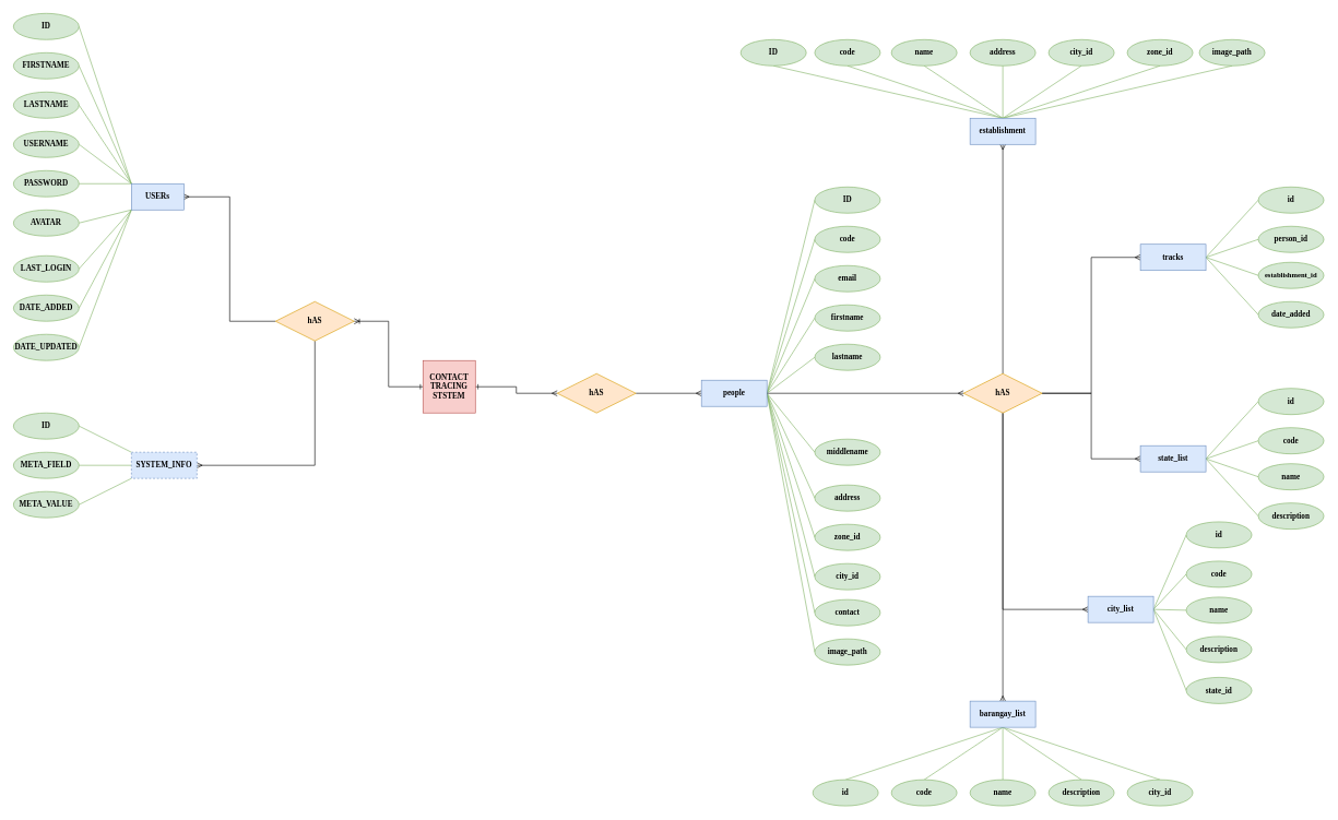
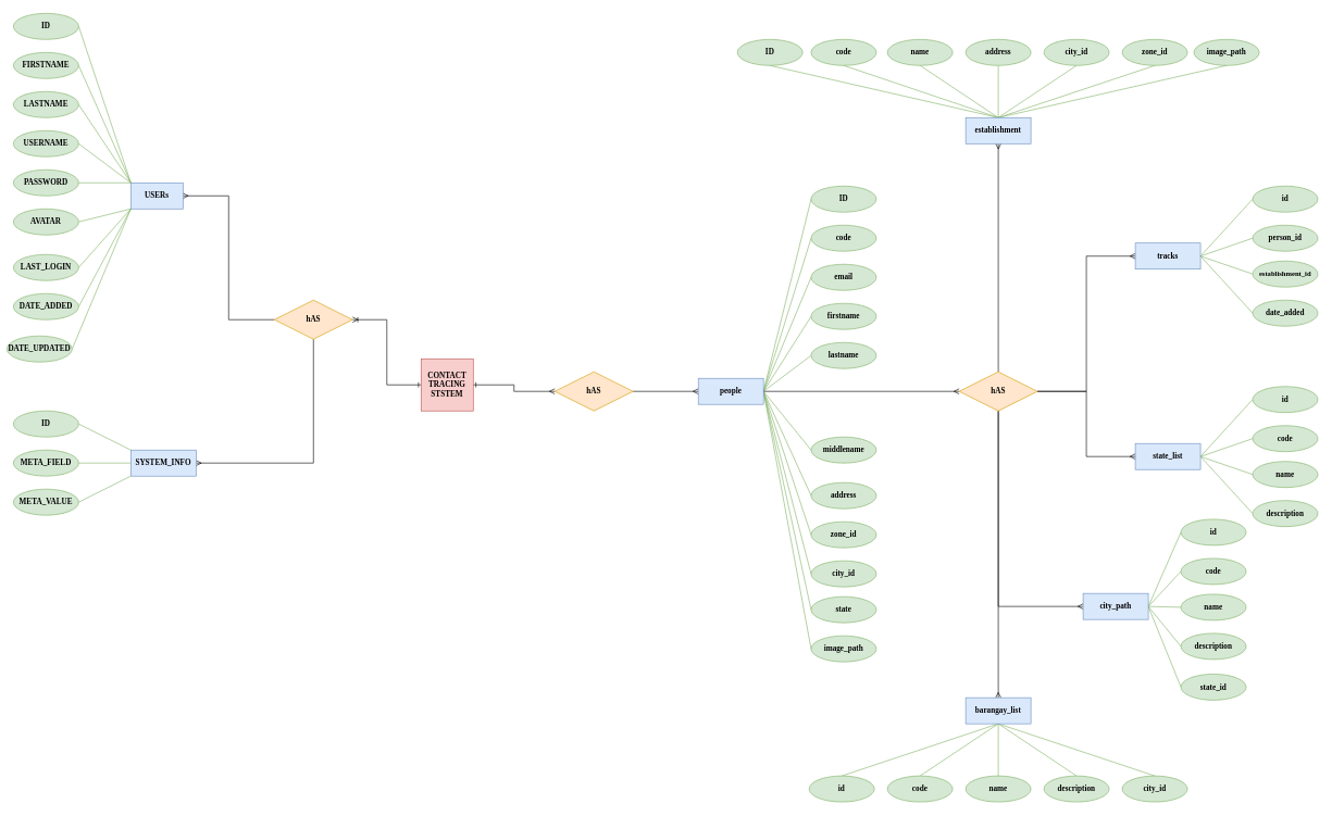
- <mxCell id="30" value="DATE_UPDATED" style="ellipse;whiteSpace=wrap;html=1;align=center;fontFamily=Permanent Marker;fontSource=https%3A%2F%2Ffonts.googleapis.com%2Fcss%3Ffamily%3DPermanent%2BMarker;fillColor=#d5e8d4;strokeColor=#82b366;fontStyle=1" parent="1" vertex="1"><mxGeometry x="20" y="510" width="100" height="40" as="geometry" /></mxCell>
+ <mxCell id="30" value="DATE_UPDATED" style="ellipse;whiteSpace=wrap;html=1;align=center;fontFamily=Permanent Marker;fontSource=https%3A%2F%2Ffonts.googleapis.com%2Fcss%3Ffamily%3DPermanent%2BMarker;fillColor=#d5e8d4;strokeColor=#82b366;fontStyle=1" parent="1" vertex="1"><mxGeometry x="10" y="515" width="100" height="40" as="geometry" /></mxCell>
- <mxCell id="21" value="SYSTEM_INFO" style="whiteSpace=wrap;html=1;align=center;fontFamily=Permanent Marker;fontSource=https%3A%2F%2Ffonts.googleapis.com%2Fcss%3Ffamily%3DPermanent%2BMarker;fillColor=#dae8fc;strokeColor=#6c8ebf;fontStyle=1;dashed=1;" parent="1" vertex="1"><mxGeometry x="200" y="690" width="100" height="40" as="geometry" /></mxCell>
+ <mxCell id="21" value="SYSTEM_INFO" style="whiteSpace=wrap;html=1;align=center;fontFamily=Permanent Marker;fontSource=https%3A%2F%2Ffonts.googleapis.com%2Fcss%3Ffamily%3DPermanent%2BMarker;fillColor=#dae8fc;strokeColor=#6c8ebf;fontStyle=1" parent="1" vertex="1"><mxGeometry x="200" y="690" width="100" height="40" as="geometry" /></mxCell>
- <mxCell id="104" value="city_list" style="whiteSpace=wrap;html=1;align=center;fontFamily=Permanent Marker;fontSource=https%3A%2F%2Ffonts.googleapis.com%2Fcss%3Ffamily%3DPermanent%2BMarker;fillColor=#dae8fc;strokeColor=#6c8ebf;fontStyle=1" parent="1" vertex="1"><mxGeometry x="1660" y="910" width="100" height="40" as="geometry" /></mxCell>
+ <mxCell id="104" value="city_path" style="whiteSpace=wrap;html=1;align=center;fontFamily=Permanent Marker;fontSource=https%3A%2F%2Ffonts.googleapis.com%2Fcss%3Ffamily%3DPermanent%2BMarker;fillColor=#dae8fc;strokeColor=#6c8ebf;fontStyle=1" parent="1" vertex="1"><mxGeometry x="1660" y="910" width="100" height="40" as="geometry" /></mxCell>
- <mxCell id="58" value="contact" style="ellipse;whiteSpace=wrap;html=1;align=center;fontFamily=Permanent Marker;fontSource=https%3A%2F%2Ffonts.googleapis.com%2Fcss%3Ffamily%3DPermanent%2BMarker;fillColor=#d5e8d4;strokeColor=#82b366;fontStyle=1" parent="1" vertex="1"><mxGeometry x="1243" y="915" width="100" height="40" as="geometry" /></mxCell>
+ <mxCell id="58" value="state" style="ellipse;whiteSpace=wrap;html=1;align=center;fontFamily=Permanent Marker;fontSource=https%3A%2F%2Ffonts.googleapis.com%2Fcss%3Ffamily%3DPermanent%2BMarker;fillColor=#d5e8d4;strokeColor=#82b366;fontStyle=1" parent="1" vertex="1"><mxGeometry x="1243" y="915" width="100" height="40" as="geometry" /></mxCell>
